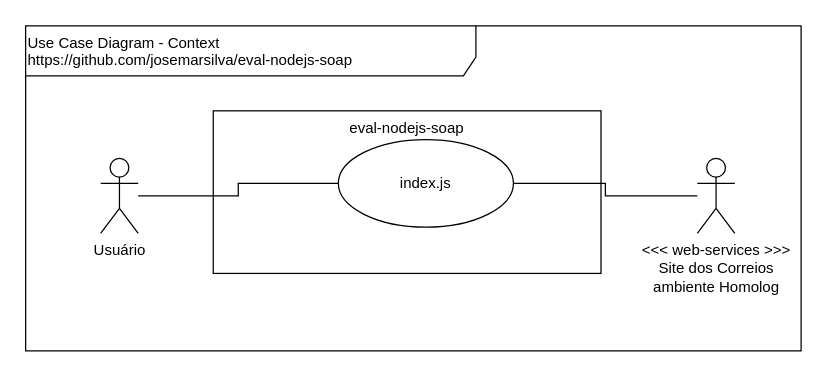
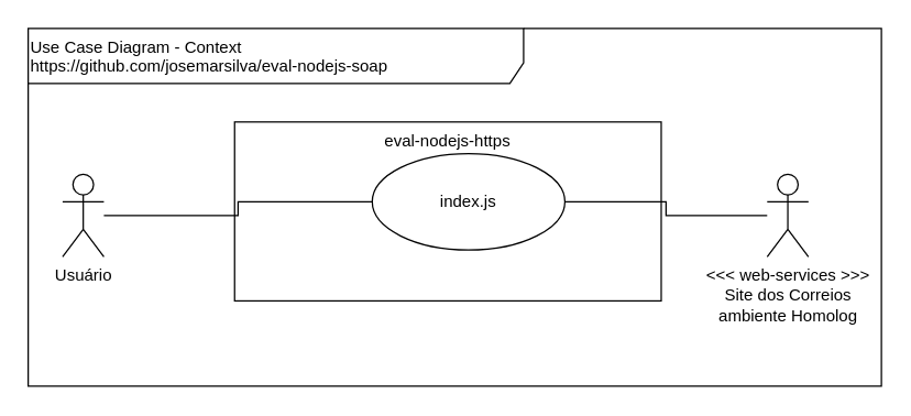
- <mxCell id="4" value="eval-nodejs-soap" style="rounded=0;whiteSpace=wrap;html=1;align=center;verticalAlign=top;" parent="1" vertex="1"><mxGeometry x="170" y="88" width="310" height="130" as="geometry" /></mxCell>
+ <mxCell id="4" value="eval-nodejs-https" style="rounded=0;whiteSpace=wrap;html=1;align=center;verticalAlign=top;" parent="1" vertex="1"><mxGeometry x="170" y="88" width="310" height="130" as="geometry" /></mxCell>
- <mxCell id="3" value="&lt;div style=&quot;text-align: center&quot;&gt;&lt;span&gt;Usuário&lt;/span&gt;&lt;/div&gt;" style="shape=umlActor;verticalLabelPosition=bottom;labelBackgroundColor=#ffffff;verticalAlign=top;html=1;align=center;" parent="1" vertex="1"><mxGeometry x="80" y="126" width="30" height="60" as="geometry" /></mxCell>
+ <mxCell id="3" value="&lt;div style=&quot;text-align: center&quot;&gt;&lt;span&gt;Usuário&lt;/span&gt;&lt;/div&gt;" style="shape=umlActor;verticalLabelPosition=bottom;labelBackgroundColor=#ffffff;verticalAlign=top;html=1;align=center;" parent="1" vertex="1"><mxGeometry x="45" y="126" width="30" height="60" as="geometry" /></mxCell>
